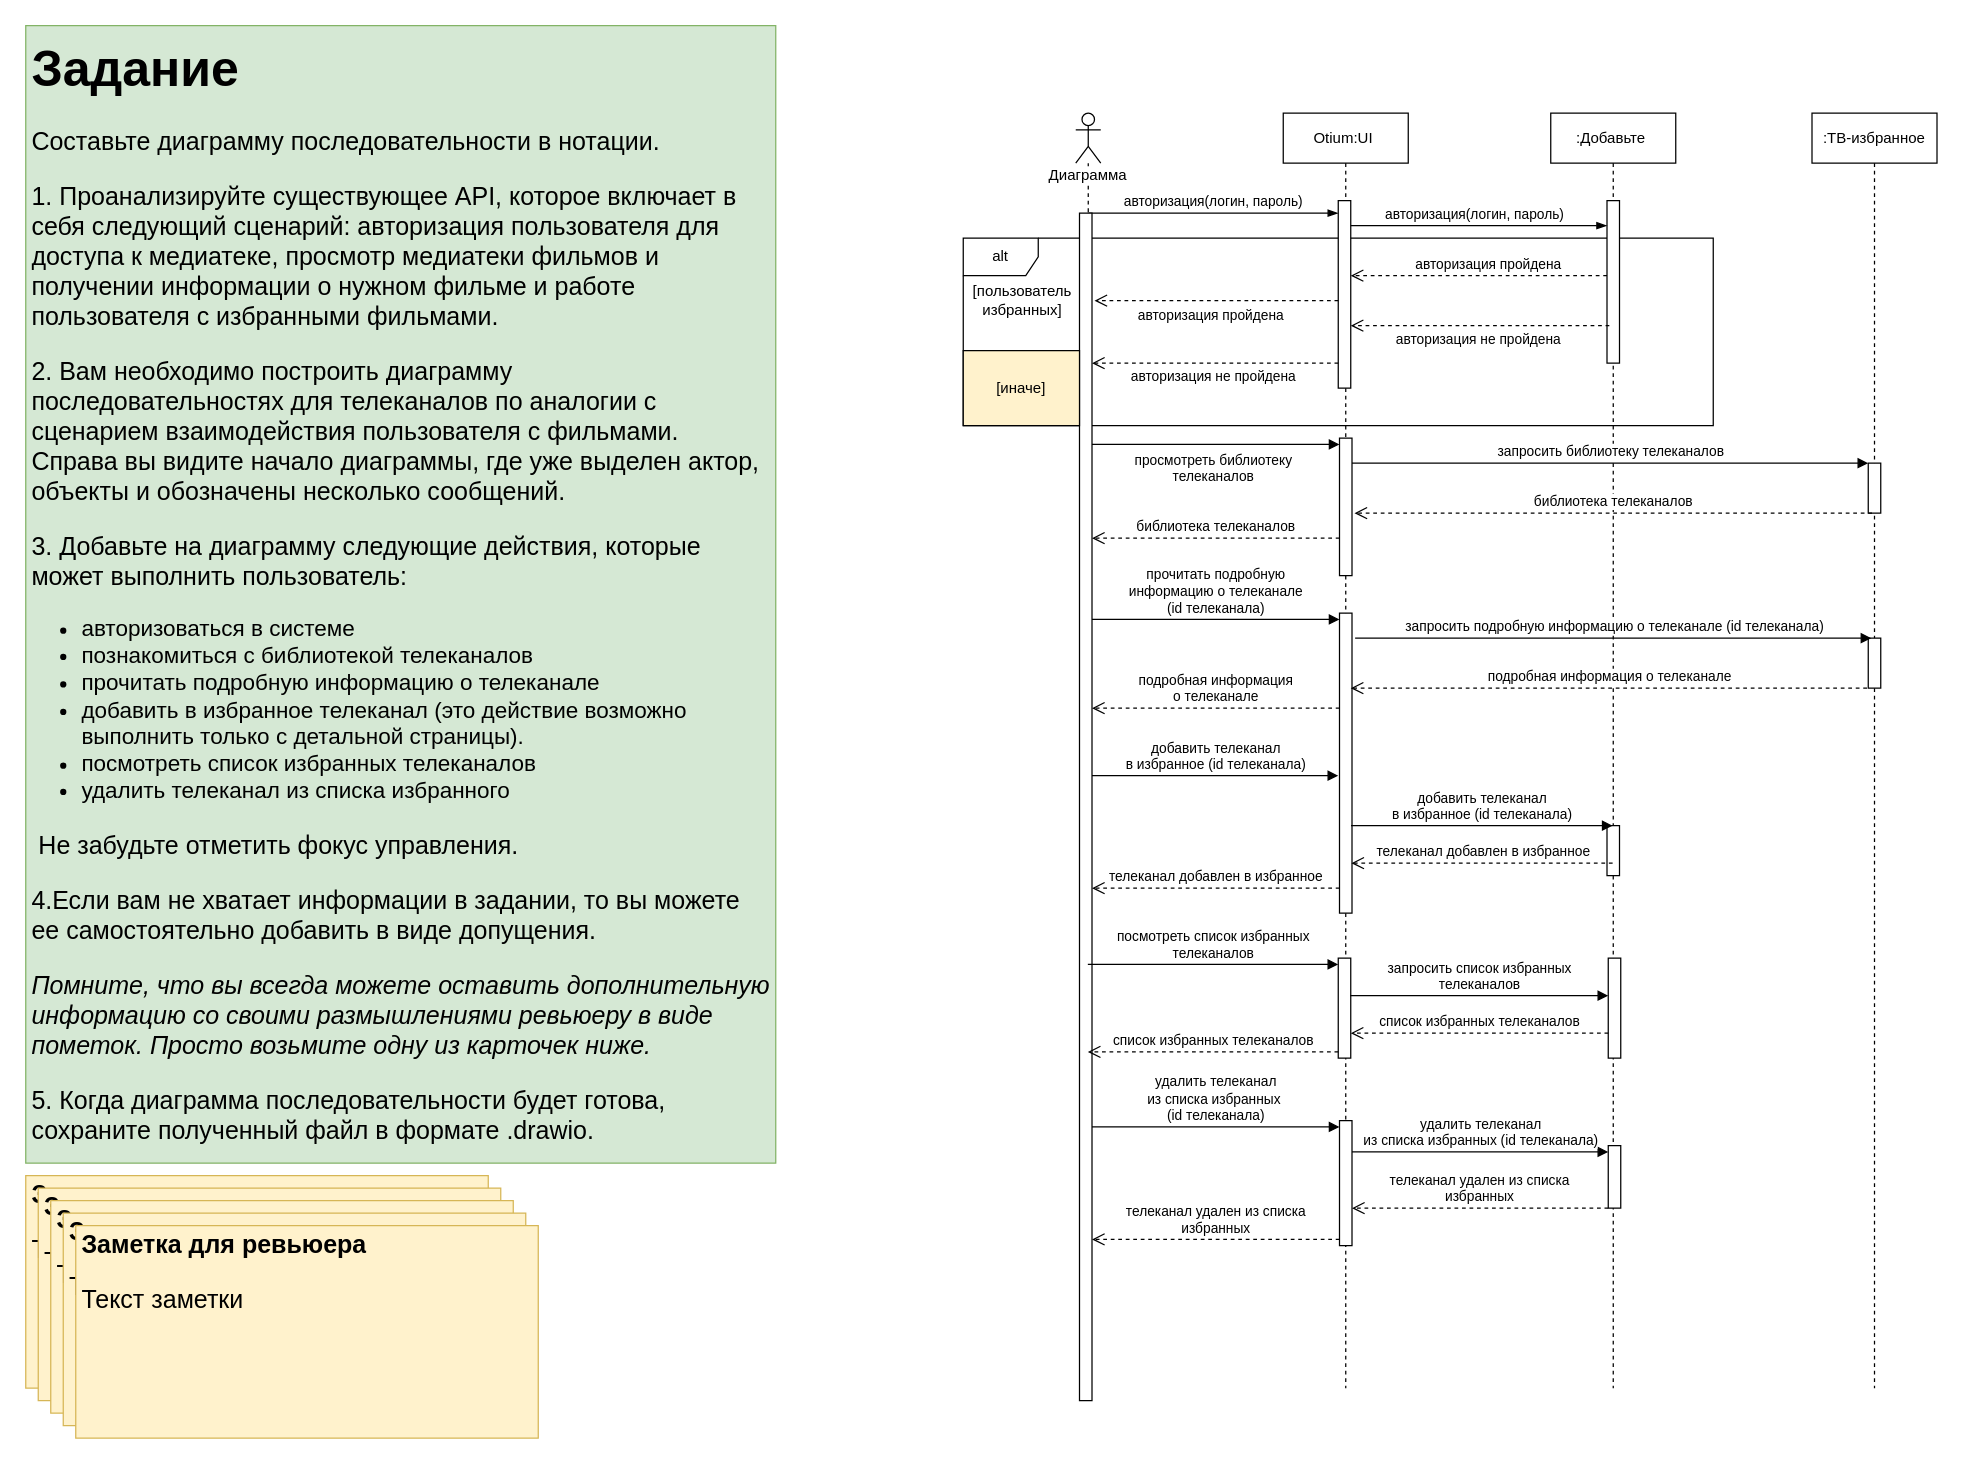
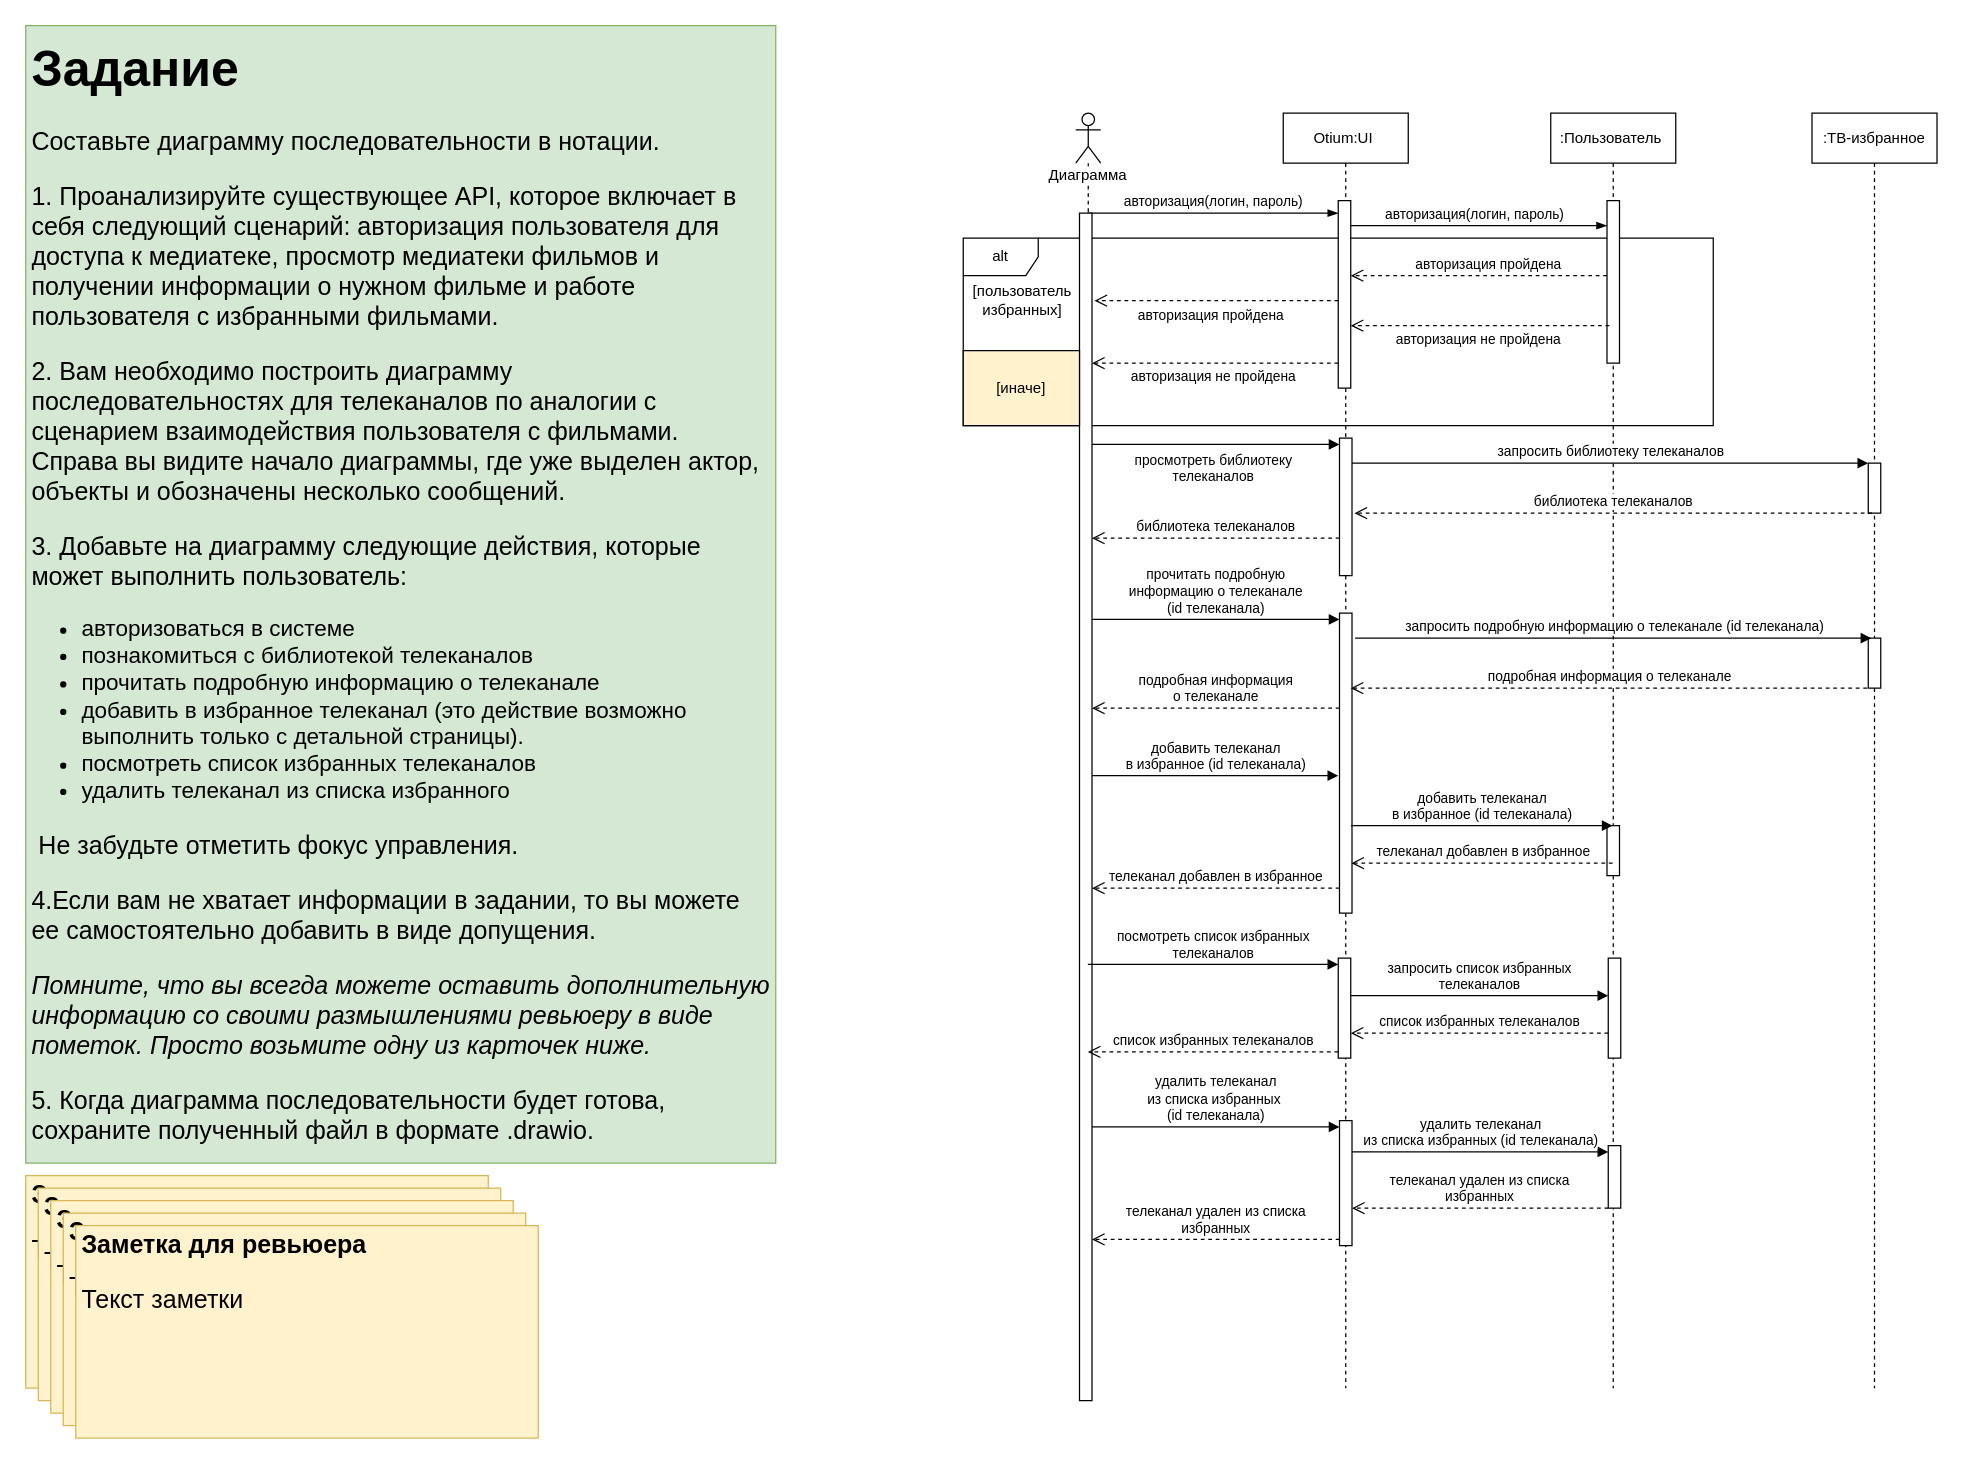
- <mxCell id="21" value=":Добавьте&amp;nbsp;" style="shape=umlLifeline;perimeter=lifelinePerimeter;whiteSpace=wrap;html=1;container=1;collapsible=0;recursiveResize=0;outlineConnect=0;" parent="1" vertex="1"><mxGeometry x="1240" y="90" width="100" height="1020" as="geometry" /></mxCell>
+ <mxCell id="21" value=":Пользователь&amp;nbsp;" style="shape=umlLifeline;perimeter=lifelinePerimeter;whiteSpace=wrap;html=1;container=1;collapsible=0;recursiveResize=0;outlineConnect=0;" parent="1" vertex="1"><mxGeometry x="1240" y="90" width="100" height="1020" as="geometry" /></mxCell>
